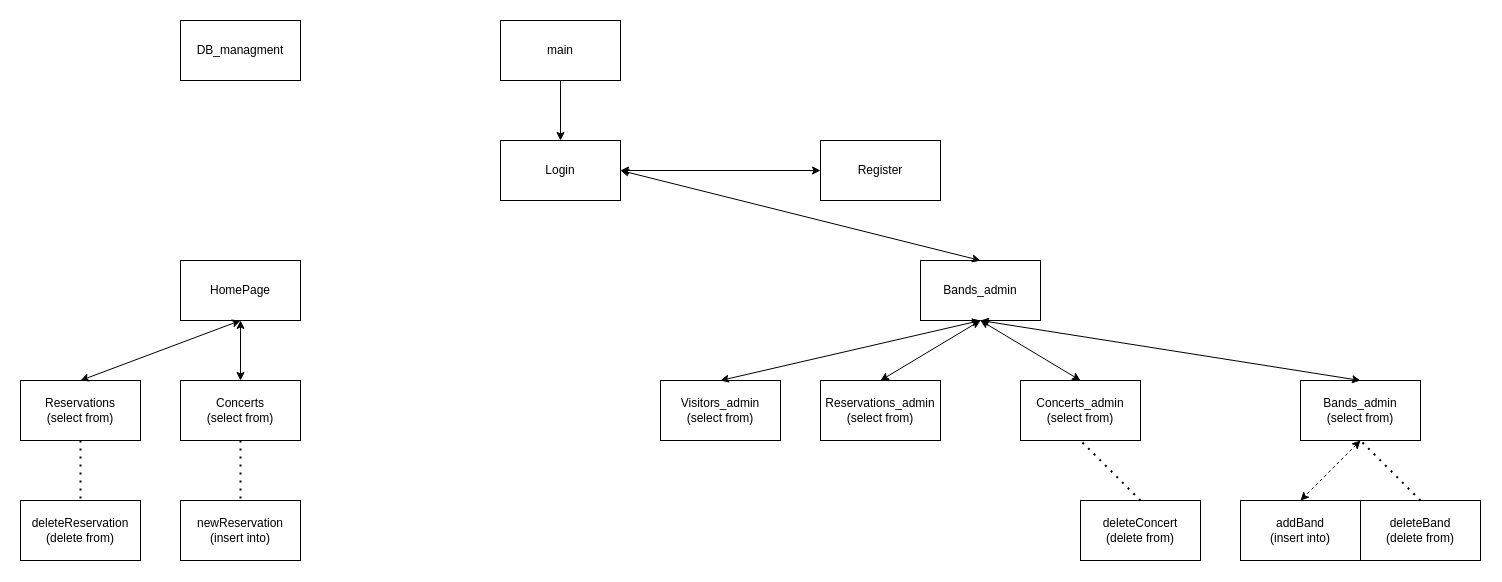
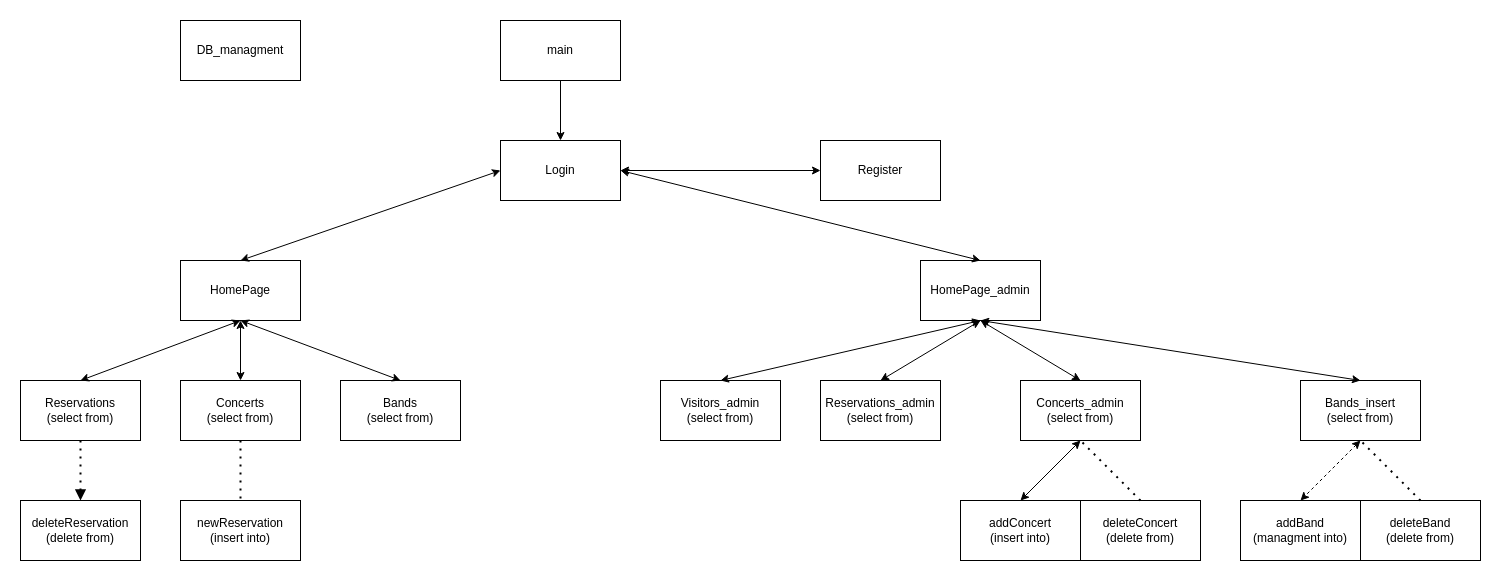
+ <mxCell id="27" value="" style="endArrow=classic;startArrow=classic;html=1;rounded=0;entryX=0;entryY=0.5;entryDx=0;entryDy=0;exitX=0.5;exitY=0;exitDx=0;exitDy=0;" edge="1" parent="1" source="7" target="3"><mxGeometry width="50" height="50" relative="1" as="geometry"><mxPoint x="780" y="360" as="sourcePoint" /><mxPoint x="830" y="310" as="targetPoint" /></mxGeometry></mxCell>
- <mxCell id="6" value="Bands_admin" style="rounded=0;whiteSpace=wrap;html=1;" parent="1" vertex="1"><mxGeometry x="920" y="260" width="120" height="60" as="geometry" /></mxCell>
+ <mxCell id="6" value="HomePage_admin" style="rounded=0;whiteSpace=wrap;html=1;" parent="1" vertex="1"><mxGeometry x="920" y="260" width="120" height="60" as="geometry" /></mxCell>
+ <mxCell id="30" value="" style="endArrow=classic;startArrow=classic;html=1;rounded=0;entryX=0.5;entryY=1;entryDx=0;entryDy=0;exitX=0.5;exitY=0;exitDx=0;exitDy=0;" edge="1" parent="1" source="11" target="7"><mxGeometry width="50" height="50" relative="1" as="geometry"><mxPoint x="780" y="360" as="sourcePoint" /><mxPoint x="830" y="310" as="targetPoint" /></mxGeometry></mxCell>
+ <mxCell id="11" value="Bands&lt;div&gt;(select from)&lt;/div&gt;" style="rounded=0;whiteSpace=wrap;html=1;" parent="1" vertex="1"><mxGeometry x="340" y="380" width="120" height="60" as="geometry" /></mxCell>
- <mxCell id="15" value="Bands_admin&lt;div&gt;(select from)&lt;/div&gt;" style="rounded=0;whiteSpace=wrap;html=1;" parent="1" vertex="1"><mxGeometry x="1300" y="380" width="120" height="60" as="geometry" /></mxCell>
+ <mxCell id="15" value="Bands_insert&lt;div&gt;(select from)&lt;/div&gt;" style="rounded=0;whiteSpace=wrap;html=1;" parent="1" vertex="1"><mxGeometry x="1300" y="380" width="120" height="60" as="geometry" /></mxCell>
+ <mxCell id="36" value="" style="endArrow=classic;startArrow=classic;html=1;rounded=0;entryX=0.5;entryY=1;entryDx=0;entryDy=0;exitX=0.5;exitY=0;exitDx=0;exitDy=0;" edge="1" parent="1" source="16" target="14"><mxGeometry width="50" height="50" relative="1" as="geometry"><mxPoint x="780" y="360" as="sourcePoint" /><mxPoint x="830" y="310" as="targetPoint" /></mxGeometry></mxCell>
- <mxCell id="22" value="" style="endArrow=none;dashed=1;html=1;dashPattern=1 3;strokeWidth=2;rounded=0;exitX=0.5;exitY=1;exitDx=0;exitDy=0;entryX=0.5;entryY=0;entryDx=0;entryDy=0;" parent="1" source="9" target="21" edge="1"><mxGeometry width="50" height="50" relative="1" as="geometry"><mxPoint x="780" y="460" as="sourcePoint" /><mxPoint x="830" y="410" as="targetPoint" /></mxGeometry></mxCell>
+ <mxCell id="22" value="" style="endArrow=block;dashed=1;html=1;dashPattern=1 3;strokeWidth=2;rounded=0;exitX=0.5;exitY=1;exitDx=0;exitDy=0;entryX=0.5;entryY=0;entryDx=0;entryDy=0;" parent="1" source="9" target="21" edge="1"><mxGeometry width="50" height="50" relative="1" as="geometry"><mxPoint x="780" y="460" as="sourcePoint" /><mxPoint x="830" y="410" as="targetPoint" /></mxGeometry></mxCell>
+ <mxCell id="16" value="addConcert&lt;div&gt;(insert into)&lt;/div&gt;" style="rounded=0;whiteSpace=wrap;html=1;" parent="1" vertex="1"><mxGeometry x="960" y="500" width="120" height="60" as="geometry" /></mxCell>
- <mxCell id="19" value="addBand&lt;div&gt;(insert into)&lt;/div&gt;" style="rounded=0;whiteSpace=wrap;html=1;" parent="1" vertex="1"><mxGeometry x="1240" y="500" width="120" height="60" as="geometry" /></mxCell>
+ <mxCell id="19" value="addBand&lt;div&gt;(managment into)&lt;/div&gt;" style="rounded=0;whiteSpace=wrap;html=1;" parent="1" vertex="1"><mxGeometry x="1240" y="500" width="120" height="60" as="geometry" /></mxCell>
